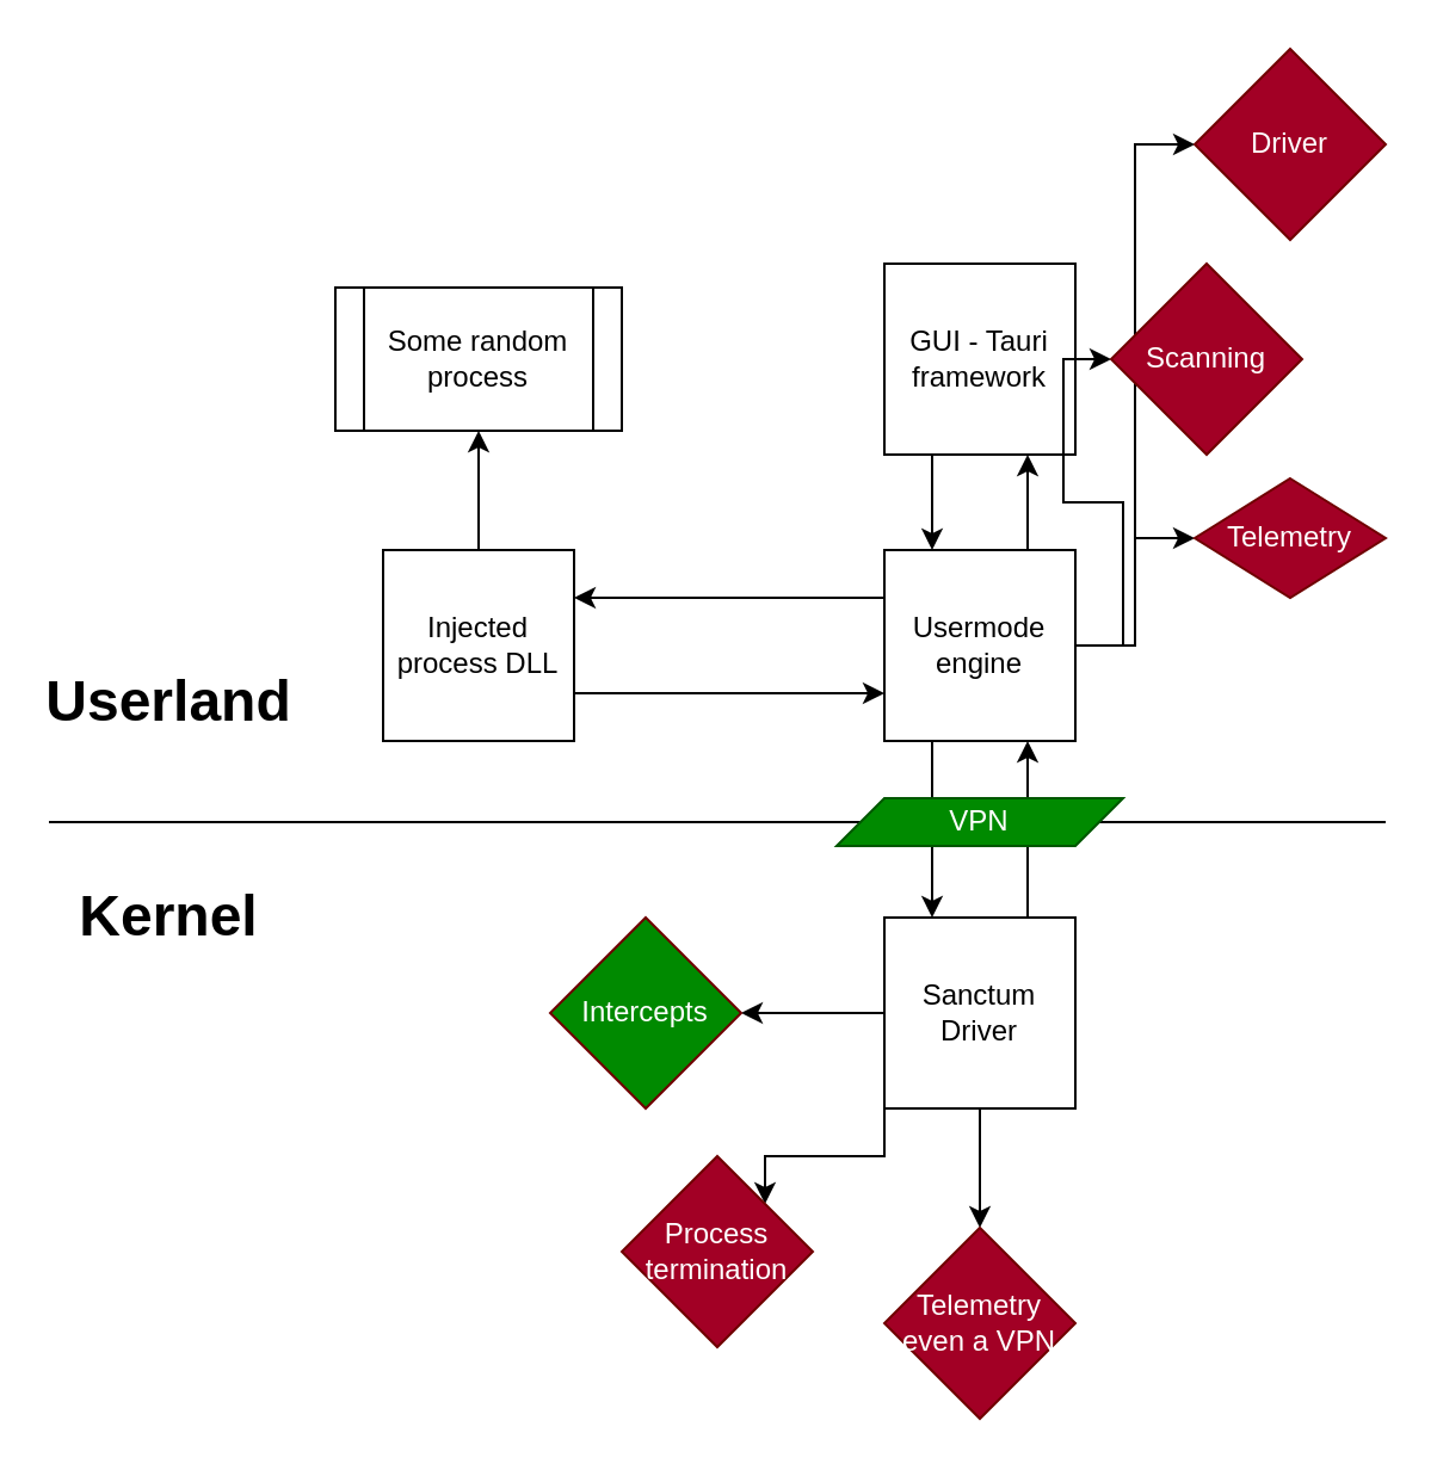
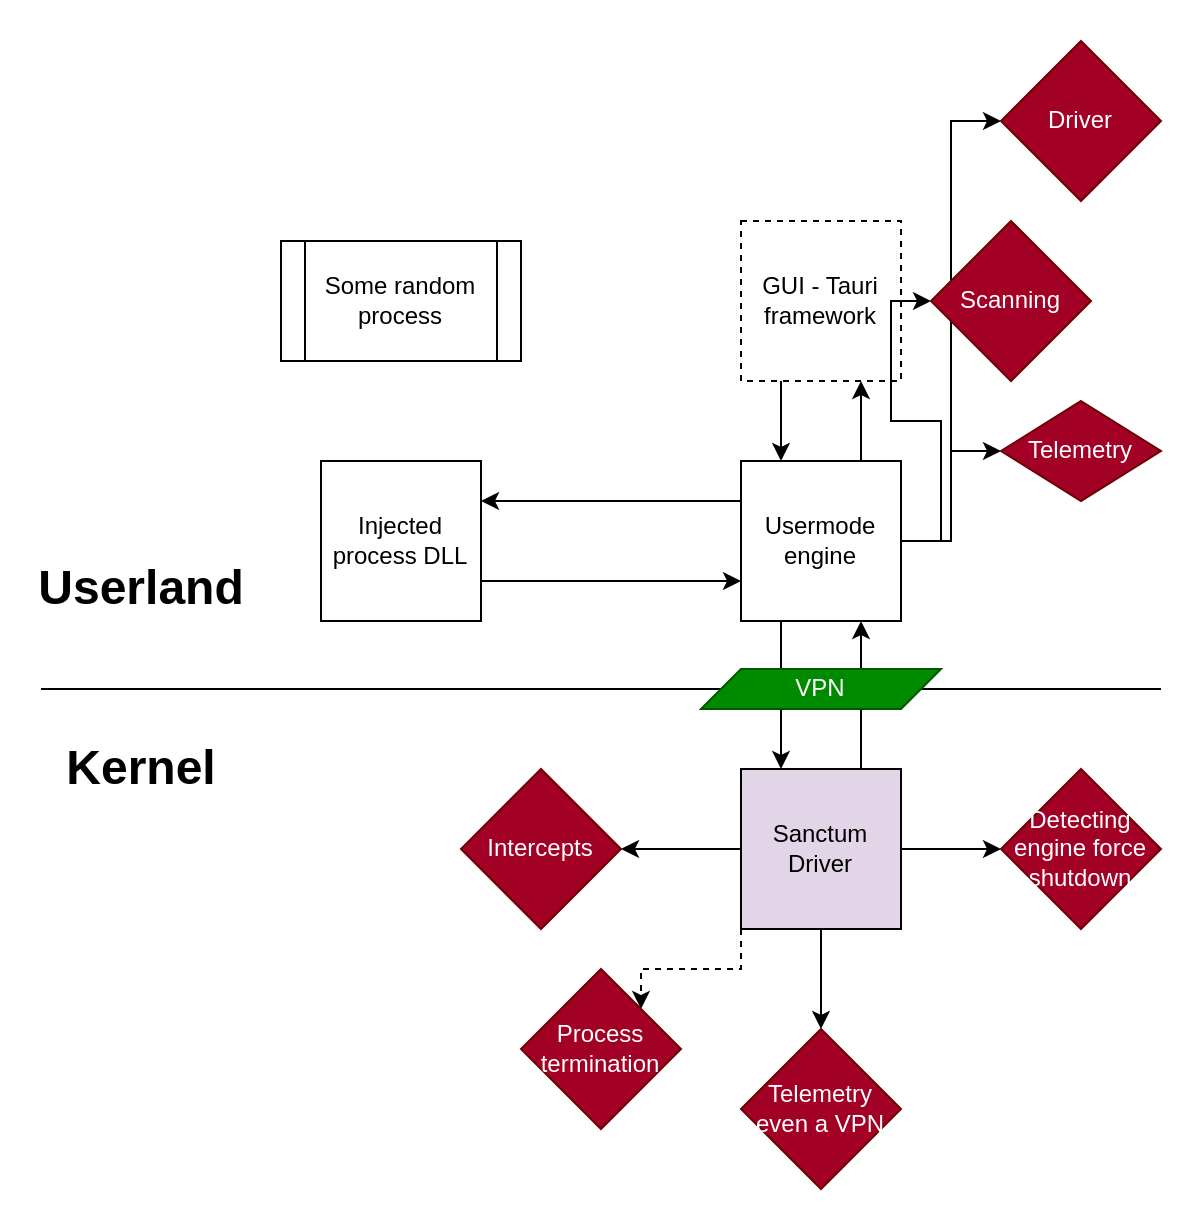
- <mxCell id="3" value="GUI - Tauri framework" style="whiteSpace=wrap;html=1;aspect=fixed;" parent="1" vertex="1"><mxGeometry x="370" y="110" width="80" height="80" as="geometry" /></mxCell>
+ <mxCell id="3" value="GUI - Tauri framework" style="whiteSpace=wrap;html=1;aspect=fixed;dashed=1;" parent="1" vertex="1"><mxGeometry x="370" y="110" width="80" height="80" as="geometry" /></mxCell>
- <mxCell id="11" style="edgeStyle=orthogonalEdgeStyle;rounded=0;orthogonalLoop=1;jettySize=auto;html=1;exitX=0.5;exitY=0;exitDx=0;exitDy=0;entryX=0.5;entryY=1;entryDx=0;entryDy=0;" parent="1" source="13" target="14" edge="1"><mxGeometry relative="1" as="geometry" /></mxCell>
- <mxCell id="24" value="Intercepts" style="rhombus;whiteSpace=wrap;html=1;fillColor=#008a00;strokeColor=#6F0000;fontColor=#ffffff;" parent="1" vertex="1"><mxGeometry x="230" y="384" width="80" height="80" as="geometry" /></mxCell>
+ <mxCell id="24" value="Intercepts" style="rhombus;whiteSpace=wrap;html=1;fillColor=#a20025;strokeColor=#6F0000;fontColor=#ffffff;" parent="1" vertex="1"><mxGeometry x="230" y="384" width="80" height="80" as="geometry" /></mxCell>
- <mxCell id="23" value="Sanctum Driver" style="whiteSpace=wrap;html=1;aspect=fixed;" parent="1" vertex="1"><mxGeometry x="370" y="384" width="80" height="80" as="geometry" /></mxCell>
+ <mxCell id="23" value="Sanctum Driver" style="whiteSpace=wrap;html=1;aspect=fixed;fillColor=#e1d5e7;" parent="1" vertex="1"><mxGeometry x="370" y="384" width="80" height="80" as="geometry" /></mxCell>
+ <mxCell id="21" style="edgeStyle=orthogonalEdgeStyle;rounded=0;orthogonalLoop=1;jettySize=auto;html=1;exitX=1;exitY=0.5;exitDx=0;exitDy=0;entryX=0;entryY=0.5;entryDx=0;entryDy=0;" parent="1" source="23" target="29" edge="1"><mxGeometry relative="1" as="geometry" /></mxCell>
+ <mxCell id="29" value="Detecting engine force shutdown" style="rhombus;whiteSpace=wrap;html=1;fillColor=#a20025;strokeColor=#6F0000;fontColor=#ffffff;" parent="1" vertex="1"><mxGeometry x="500" y="384" width="80" height="80" as="geometry" /></mxCell>
- <mxCell id="22" style="edgeStyle=orthogonalEdgeStyle;rounded=0;orthogonalLoop=1;jettySize=auto;html=1;exitX=0;exitY=1;exitDx=0;exitDy=0;entryX=1;entryY=0;entryDx=0;entryDy=0;" parent="1" source="23" target="30" edge="1"><mxGeometry relative="1" as="geometry"><Array as="points"><mxPoint x="370" y="484" /><mxPoint x="320" y="484" /></Array></mxGeometry></mxCell>
+ <mxCell id="22" style="edgeStyle=orthogonalEdgeStyle;rounded=0;orthogonalLoop=1;jettySize=auto;html=1;exitX=0;exitY=1;exitDx=0;exitDy=0;entryX=1;entryY=0;entryDx=0;entryDy=0;dashed=1;" parent="1" source="23" target="30" edge="1"><mxGeometry relative="1" as="geometry"><Array as="points"><mxPoint x="370" y="484" /><mxPoint x="320" y="484" /></Array></mxGeometry></mxCell>
